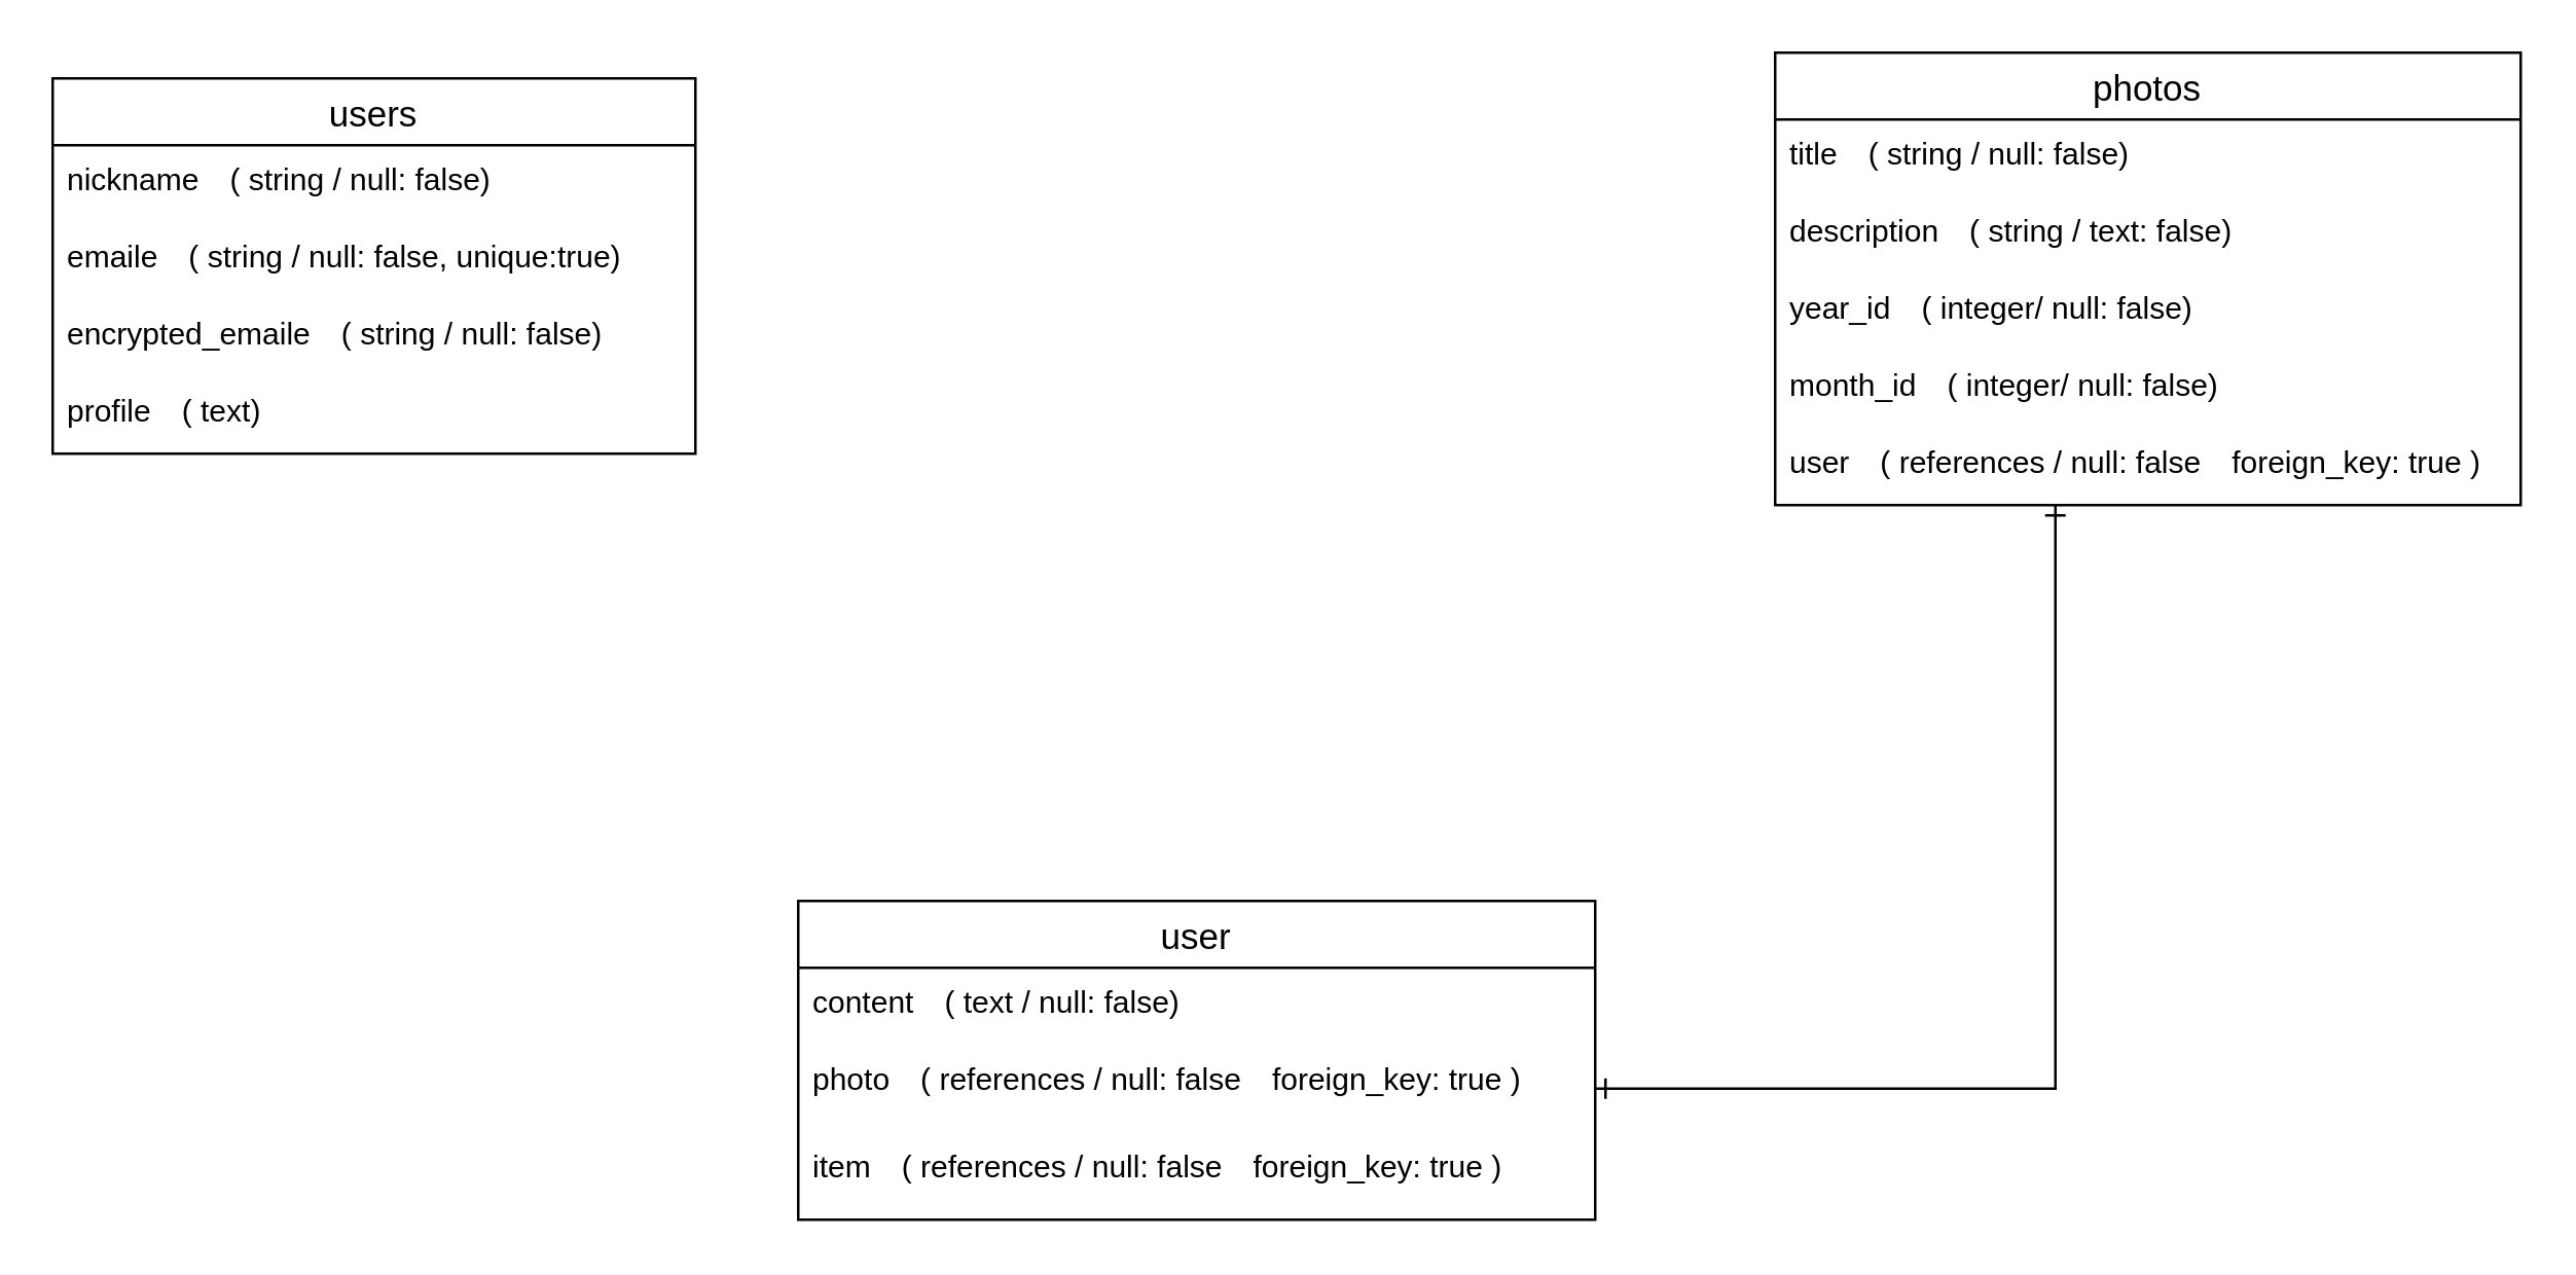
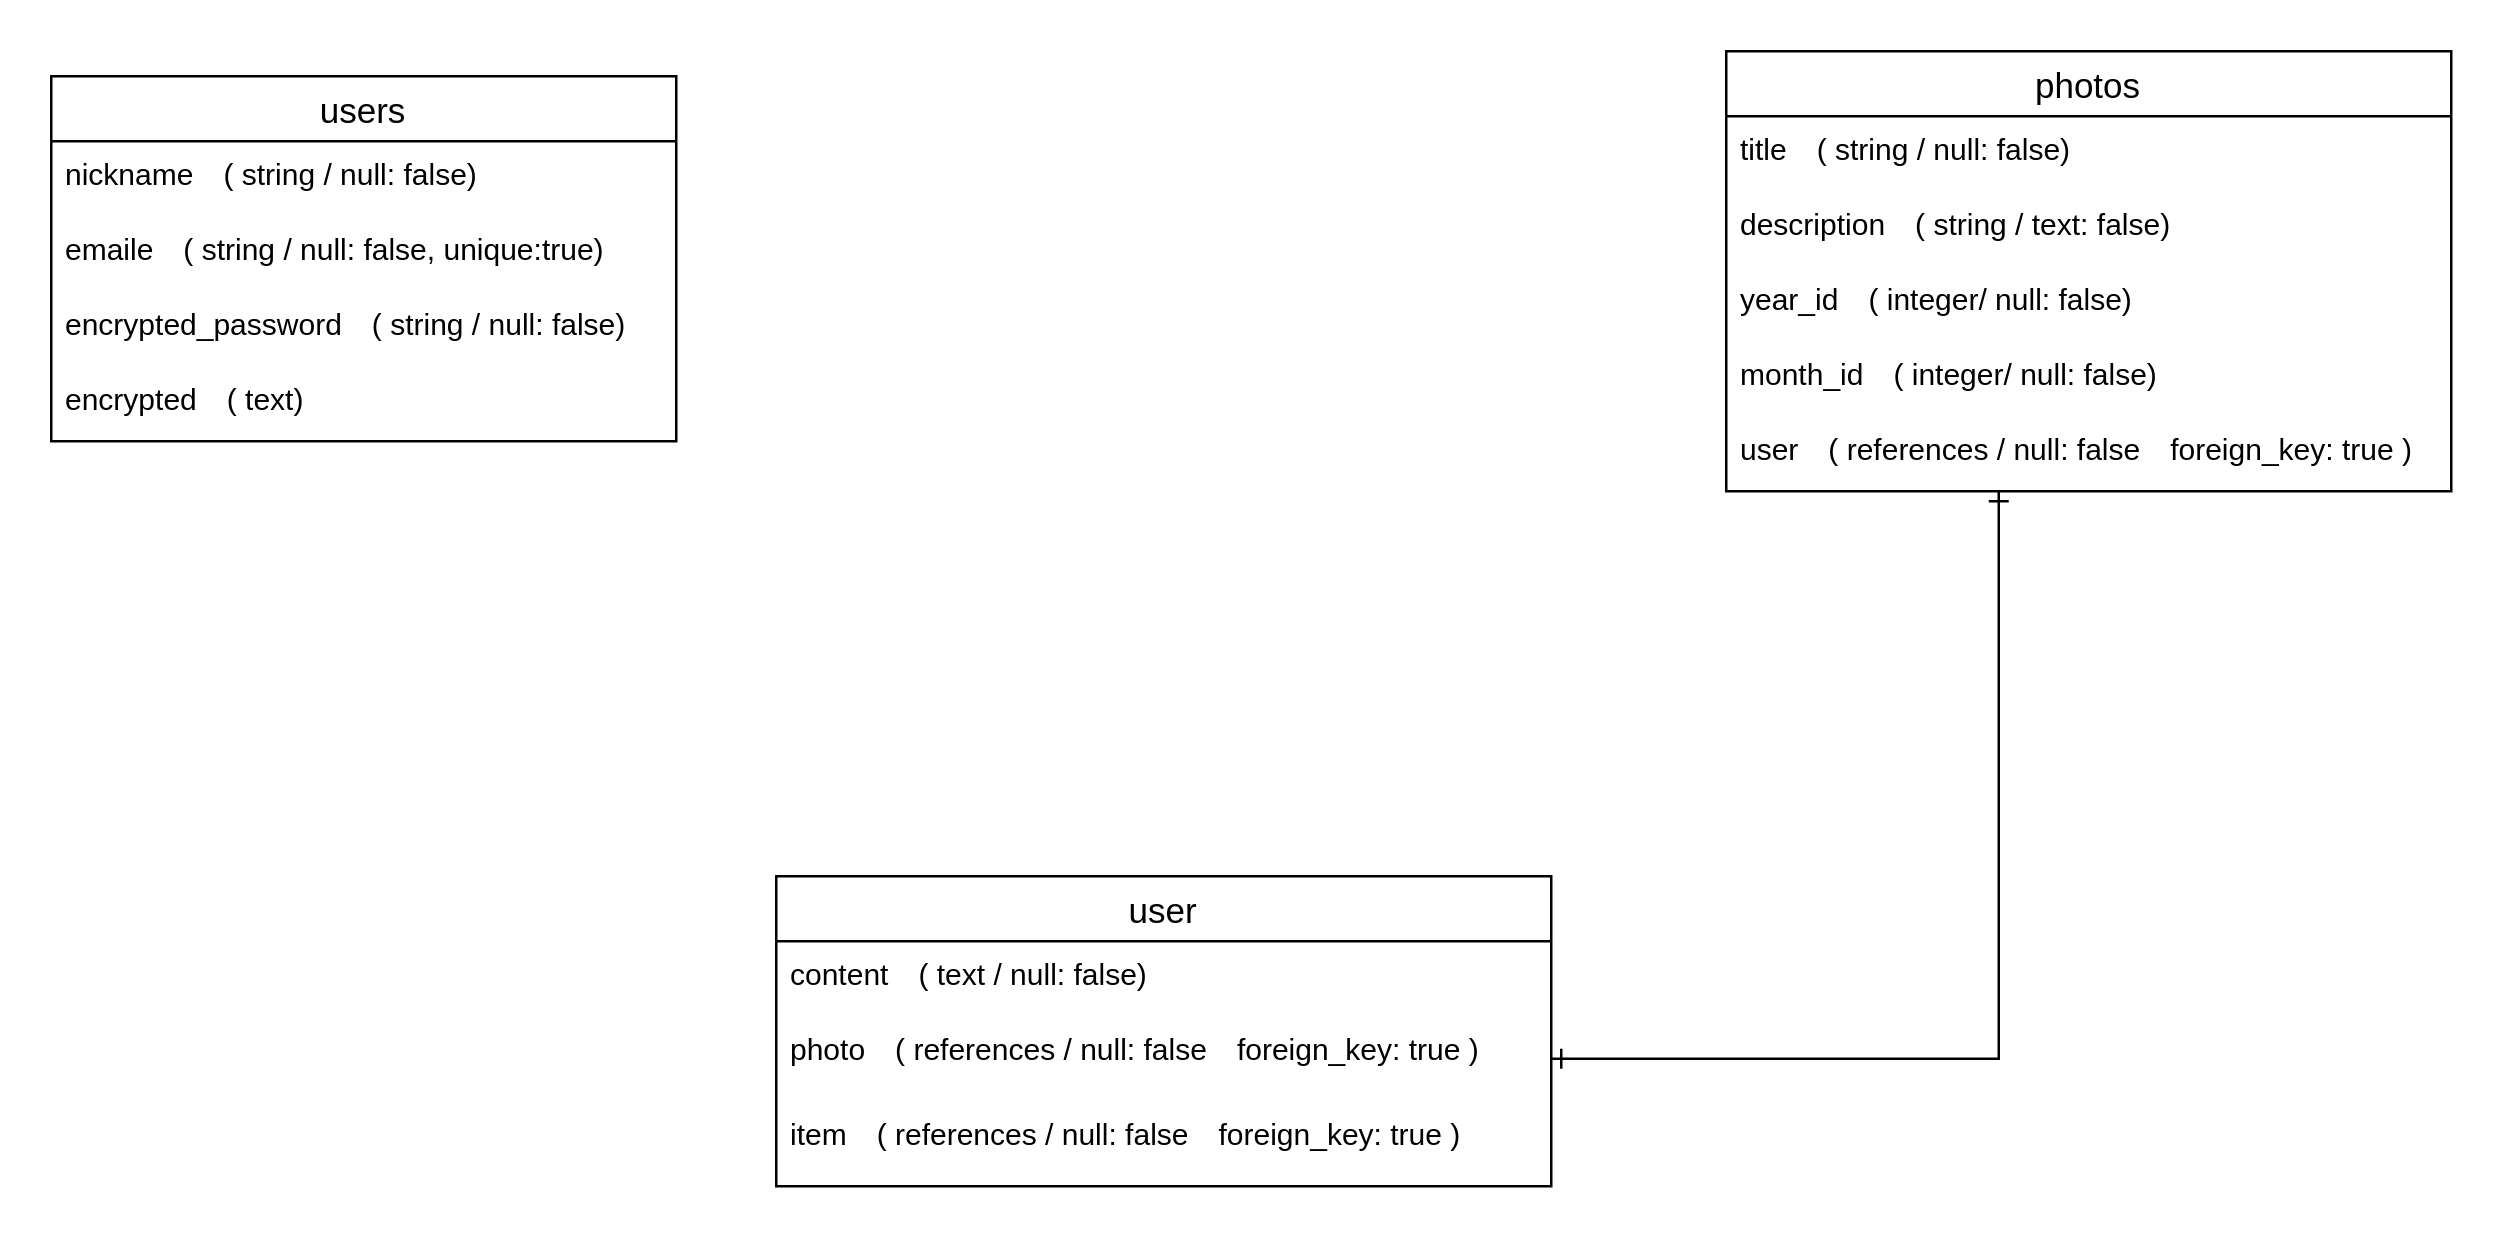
- <mxCell id="5" value="encrypted_emaile　( string / null: false)" style="text;strokeColor=none;fillColor=none;spacingLeft=4;spacingRight=4;overflow=hidden;rotatable=0;points=[[0,0.5],[1,0.5]];portConstraint=eastwest;fontSize=12;" vertex="1" parent="2"><mxGeometry y="86" width="250" height="30" as="geometry" /></mxCell>
+ <mxCell id="5" value="encrypted_password　( string / null: false)" style="text;strokeColor=none;fillColor=none;spacingLeft=4;spacingRight=4;overflow=hidden;rotatable=0;points=[[0,0.5],[1,0.5]];portConstraint=eastwest;fontSize=12;" vertex="1" parent="2"><mxGeometry y="86" width="250" height="30" as="geometry" /></mxCell>
- <mxCell id="6" value="profile　( text)" style="text;strokeColor=none;fillColor=none;spacingLeft=4;spacingRight=4;overflow=hidden;rotatable=0;points=[[0,0.5],[1,0.5]];portConstraint=eastwest;fontSize=12;" vertex="1" parent="2"><mxGeometry y="116" width="250" height="30" as="geometry" /></mxCell>
+ <mxCell id="6" value="encrypted　( text)" style="text;strokeColor=none;fillColor=none;spacingLeft=4;spacingRight=4;overflow=hidden;rotatable=0;points=[[0,0.5],[1,0.5]];portConstraint=eastwest;fontSize=12;" vertex="1" parent="2"><mxGeometry y="116" width="250" height="30" as="geometry" /></mxCell>
